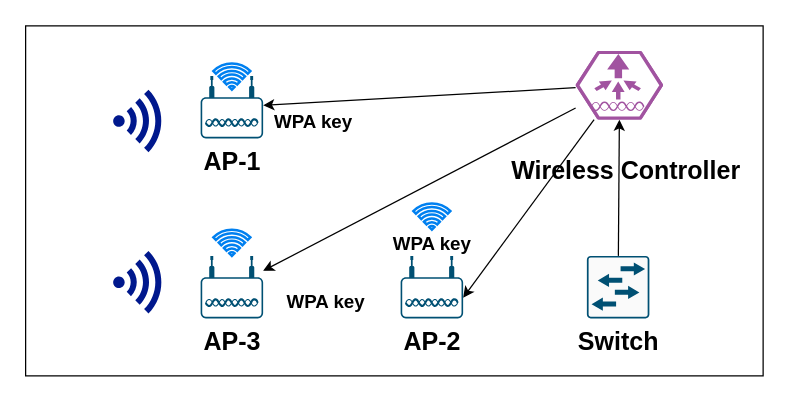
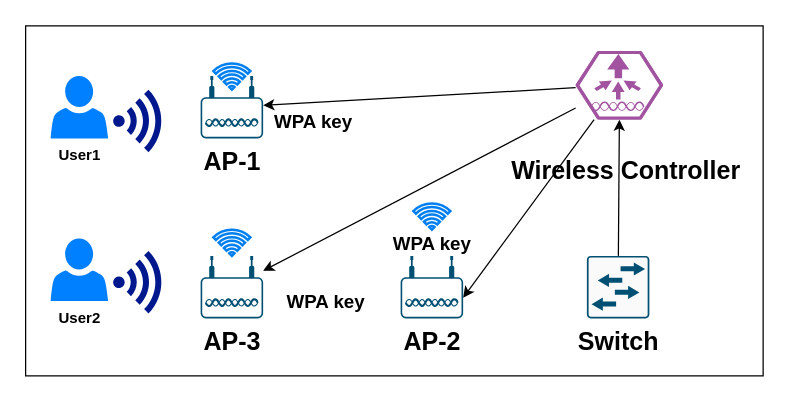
+ <mxCell id="15" value="&lt;b&gt;&lt;font style=&quot;font-size: 12px&quot;&gt;User1&lt;/font&gt;&lt;/b&gt;" style="pointerEvents=1;shadow=0;dashed=0;html=1;strokeColor=none;labelPosition=center;verticalLabelPosition=bottom;verticalAlign=top;outlineConnect=0;align=center;shape=mxgraph.office.users.user;fillColor=#007FFF;" vertex="1" parent="1"><mxGeometry x="40" y="60" width="46" height="50" as="geometry" /></mxCell>
+ <mxCell id="16" value="&lt;b&gt;&lt;font style=&quot;font-size: 12px&quot;&gt;User2&lt;/font&gt;&lt;/b&gt;" style="pointerEvents=1;shadow=0;dashed=0;html=1;strokeColor=none;labelPosition=center;verticalLabelPosition=bottom;verticalAlign=top;outlineConnect=0;align=center;shape=mxgraph.office.users.user;fillColor=#007FFF;" vertex="1" parent="1"><mxGeometry x="40" y="190" width="46" height="50" as="geometry" /></mxCell>
